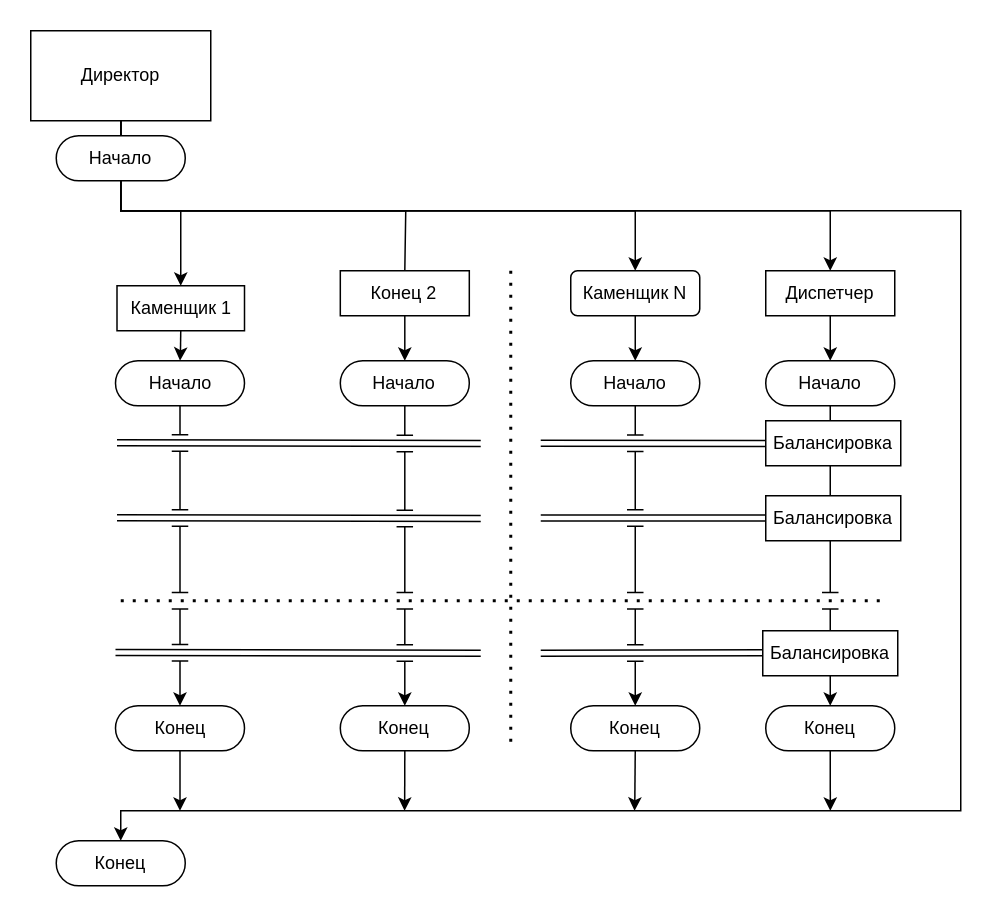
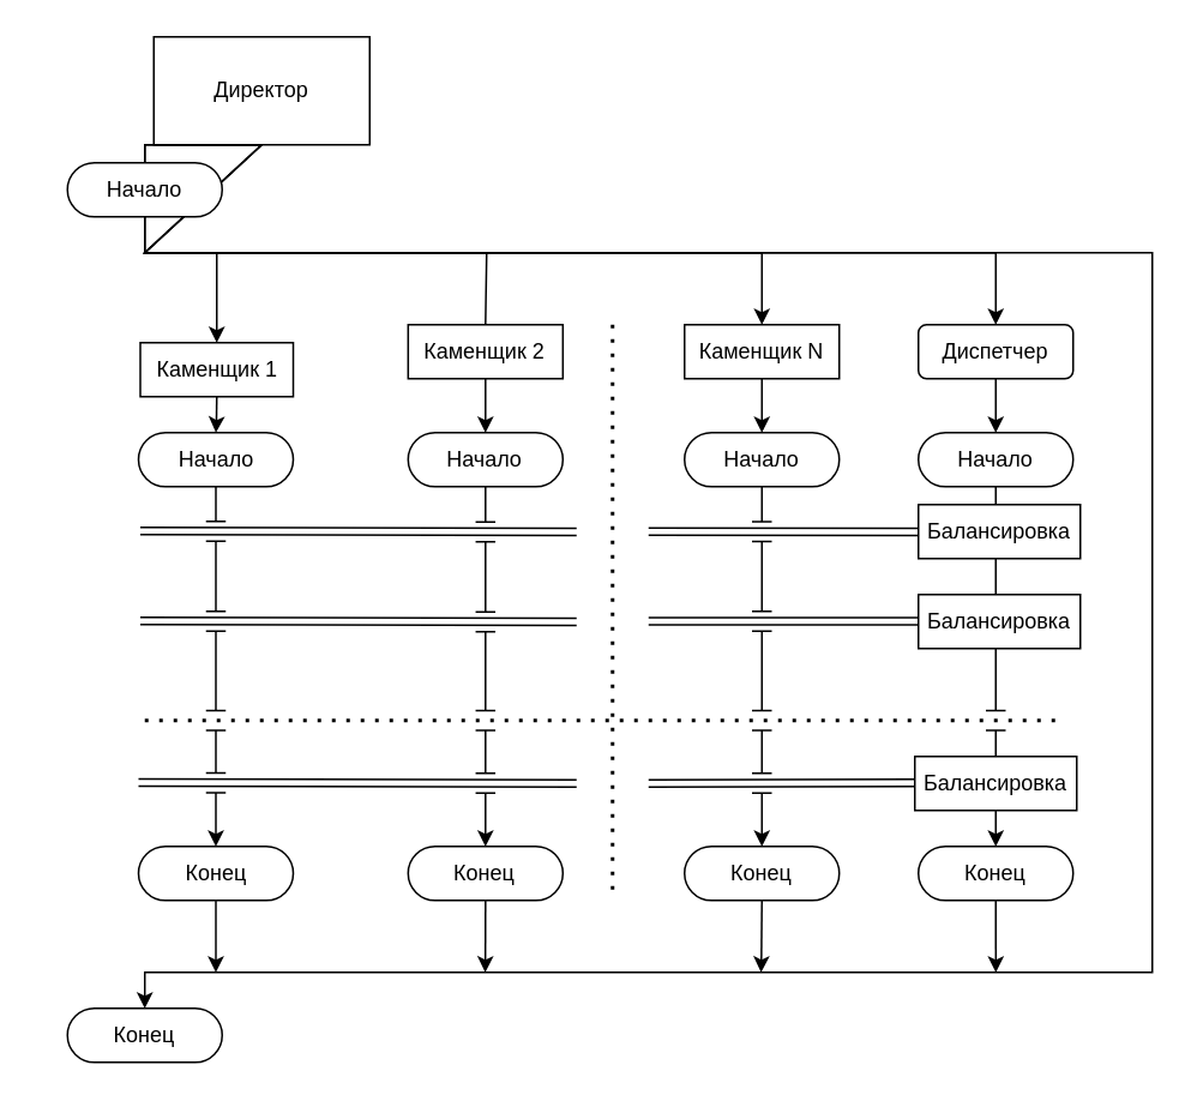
- <mxCell id="10" value="Директор" style="rounded=0;whiteSpace=wrap;html=1;" vertex="1" parent="1"><mxGeometry x="20" width="120" height="60" as="geometry" y="20" /></mxCell>
+ <mxCell id="10" value="Директор" style="rounded=0;whiteSpace=wrap;html=1;" vertex="1" parent="1"><mxGeometry x="85" y="20" width="120" height="60" as="geometry" /></mxCell>
- <mxCell id="14" value="Конец 2" style="rounded=0;whiteSpace=wrap;html=1;" vertex="1" parent="1"><mxGeometry x="226.37" y="180" width="86" height="30" as="geometry" /></mxCell>
+ <mxCell id="14" value="Каменщик 2" style="rounded=0;whiteSpace=wrap;html=1;" vertex="1" parent="1"><mxGeometry x="226.37" y="180" width="86" height="30" as="geometry" /></mxCell>
- <mxCell id="16" value="Каменщик N" style="whiteSpace=wrap;html=1;rounded=1;" vertex="1" parent="1"><mxGeometry x="380" y="180" width="86" height="30" as="geometry" /></mxCell>
+ <mxCell id="16" value="Каменщик N" style="rounded=0;whiteSpace=wrap;html=1;" vertex="1" parent="1"><mxGeometry x="380" y="180" width="86" height="30" as="geometry" /></mxCell>
- <mxCell id="21" value="Диспетчер" style="rounded=0;whiteSpace=wrap;html=1;" vertex="1" parent="1"><mxGeometry x="510" y="180" width="86" height="30" as="geometry" /></mxCell>
+ <mxCell id="21" value="Диспетчер" style="whiteSpace=wrap;html=1;rounded=1;" vertex="1" parent="1"><mxGeometry x="510" y="180" width="86" height="30" as="geometry" /></mxCell>
